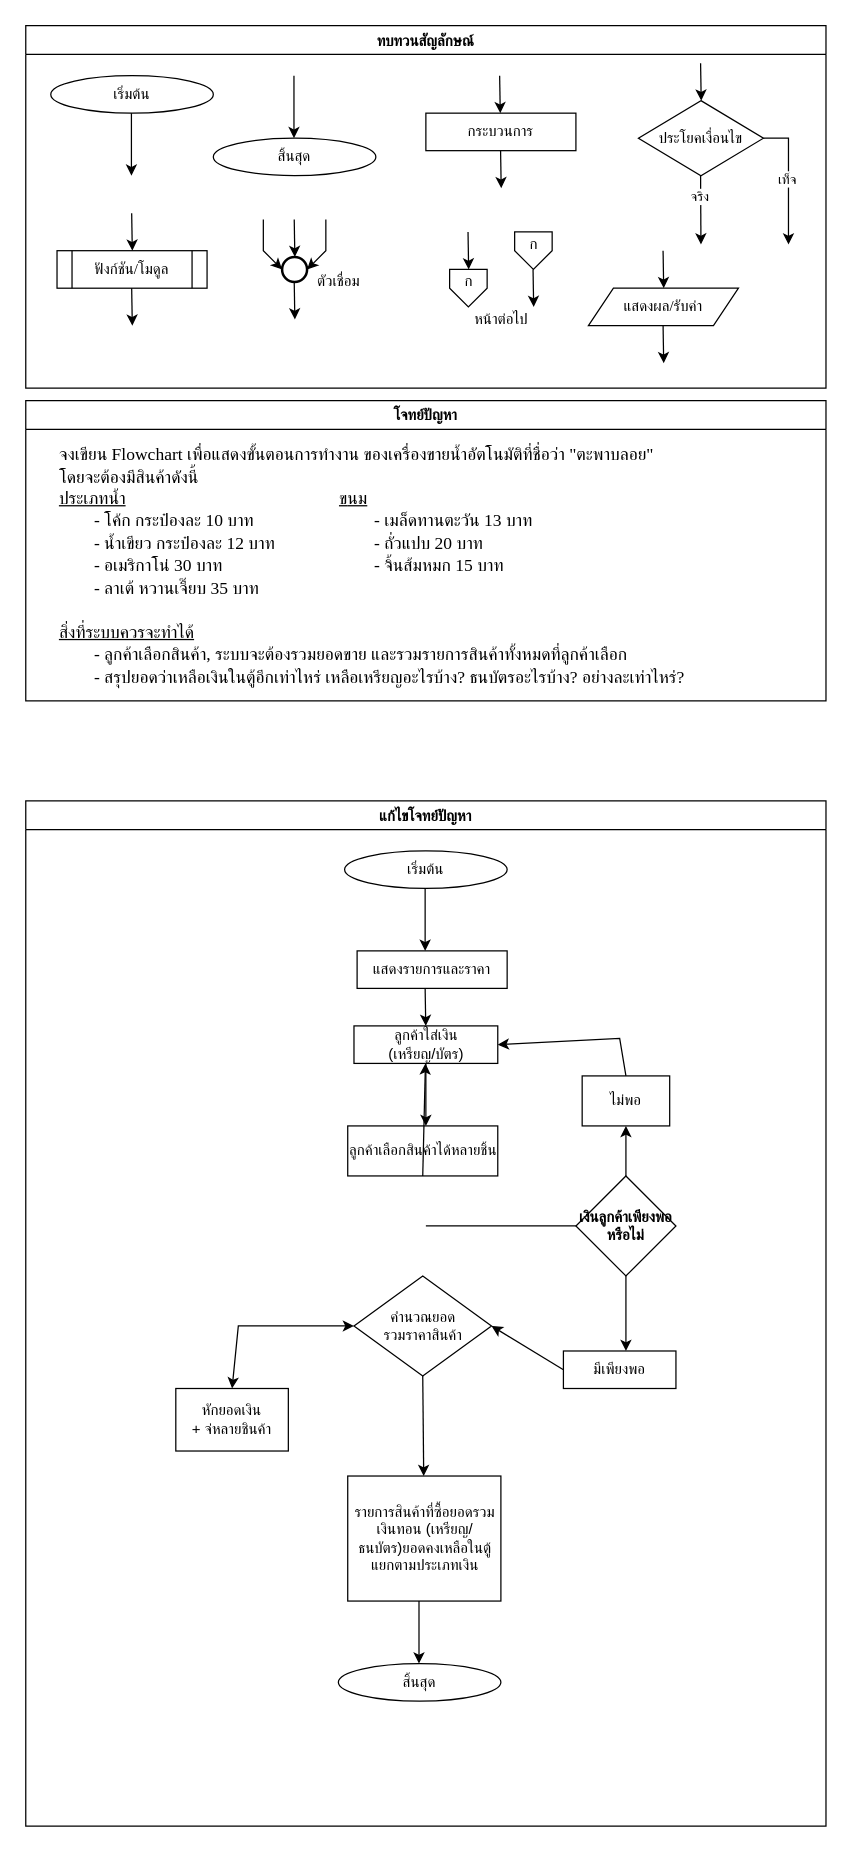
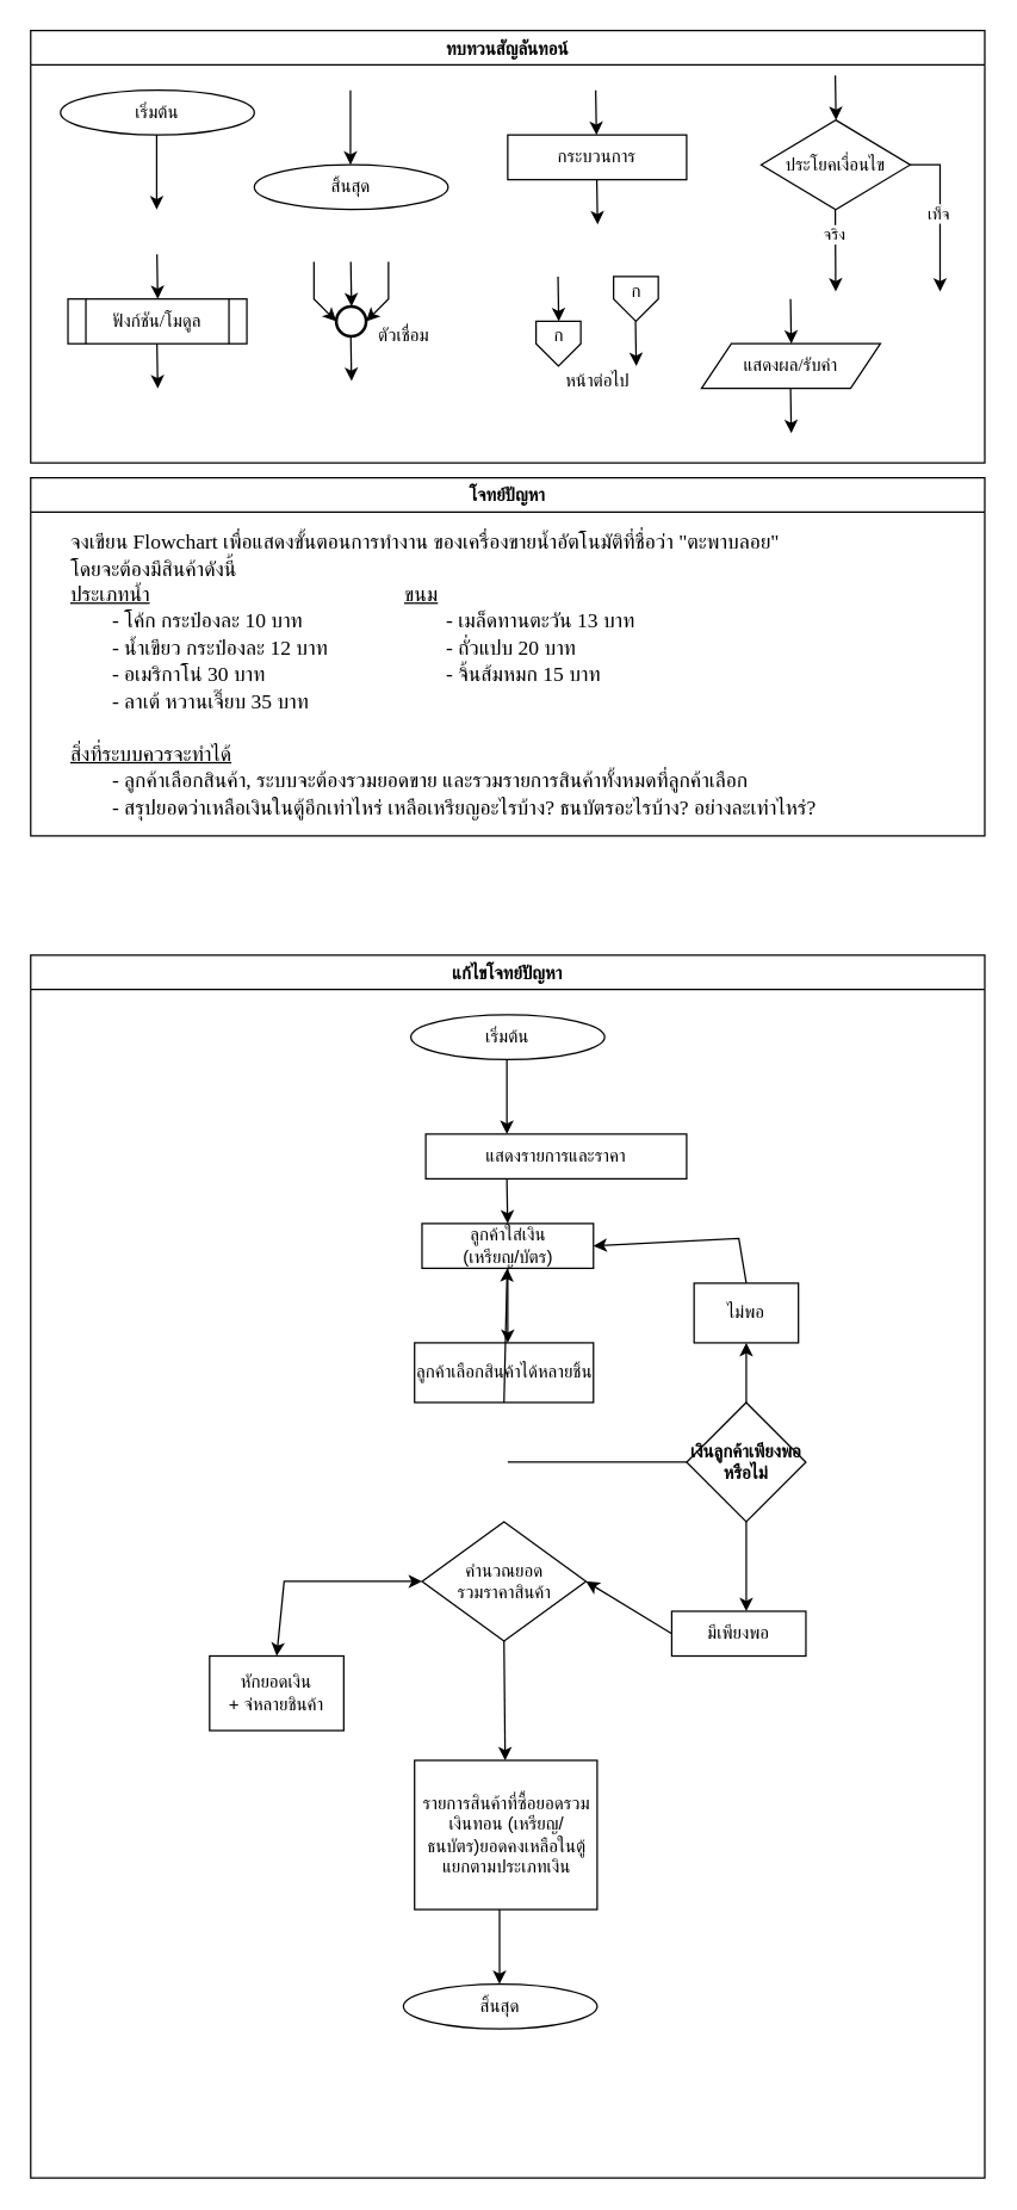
- <mxCell id="2" value="ทบทวนสัญลักษณ์" style="swimlane;fontFamily=Sarabun;fontSource=https%3A%2F%2Ffonts.googleapis.com%2Fcss%3Ffamily%3DSarabun;" vertex="1" parent="1"><mxGeometry x="20" y="20" width="640" height="290" as="geometry" /></mxCell>
+ <mxCell id="2" value="ทบทวนสัญลันทอน์" style="swimlane;fontFamily=Sarabun;fontSource=https%3A%2F%2Ffonts.googleapis.com%2Fcss%3Ffamily%3DSarabun;" vertex="1" parent="1"><mxGeometry x="20" y="20" width="640" height="290" as="geometry" /></mxCell>
- <mxCell id="38" value="แสดงรายการและราคา" style="rounded=0;whiteSpace=wrap;html=1;fontFamily=Sarabun;fontSource=https%3A%2F%2Ffonts.googleapis.com%2Fcss%3Ffamily%3DSarabun;" vertex="1" parent="35"><mxGeometry x="265" y="120" width="120" height="30" as="geometry" /></mxCell>
+ <mxCell id="38" value="แสดงรายการและราคา" style="rounded=0;whiteSpace=wrap;html=1;fontFamily=Sarabun;fontSource=https%3A%2F%2Ffonts.googleapis.com%2Fcss%3Ffamily%3DSarabun;" vertex="1" parent="35"><mxGeometry x="265" y="120" width="175" height="30" as="geometry" /></mxCell>
